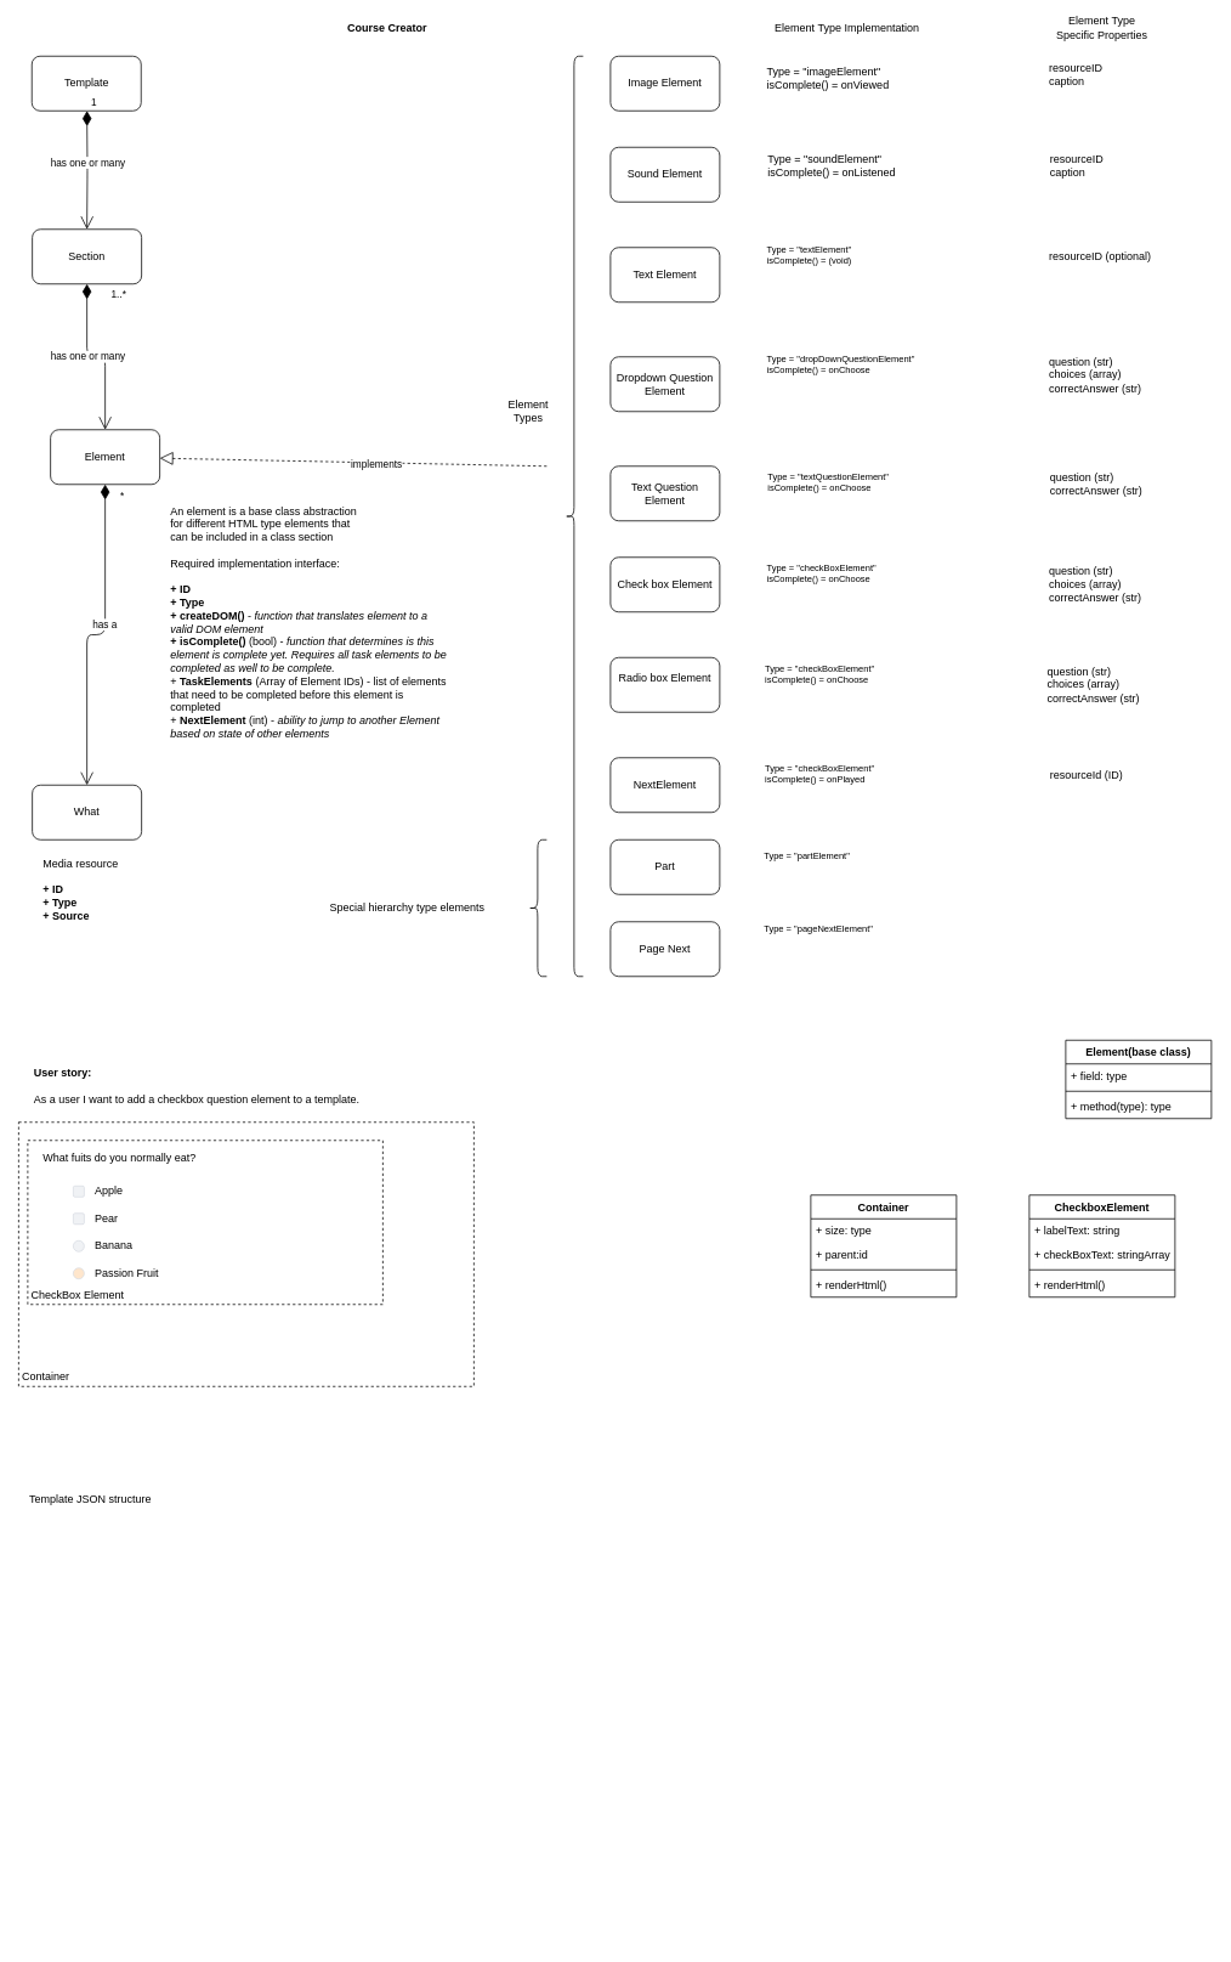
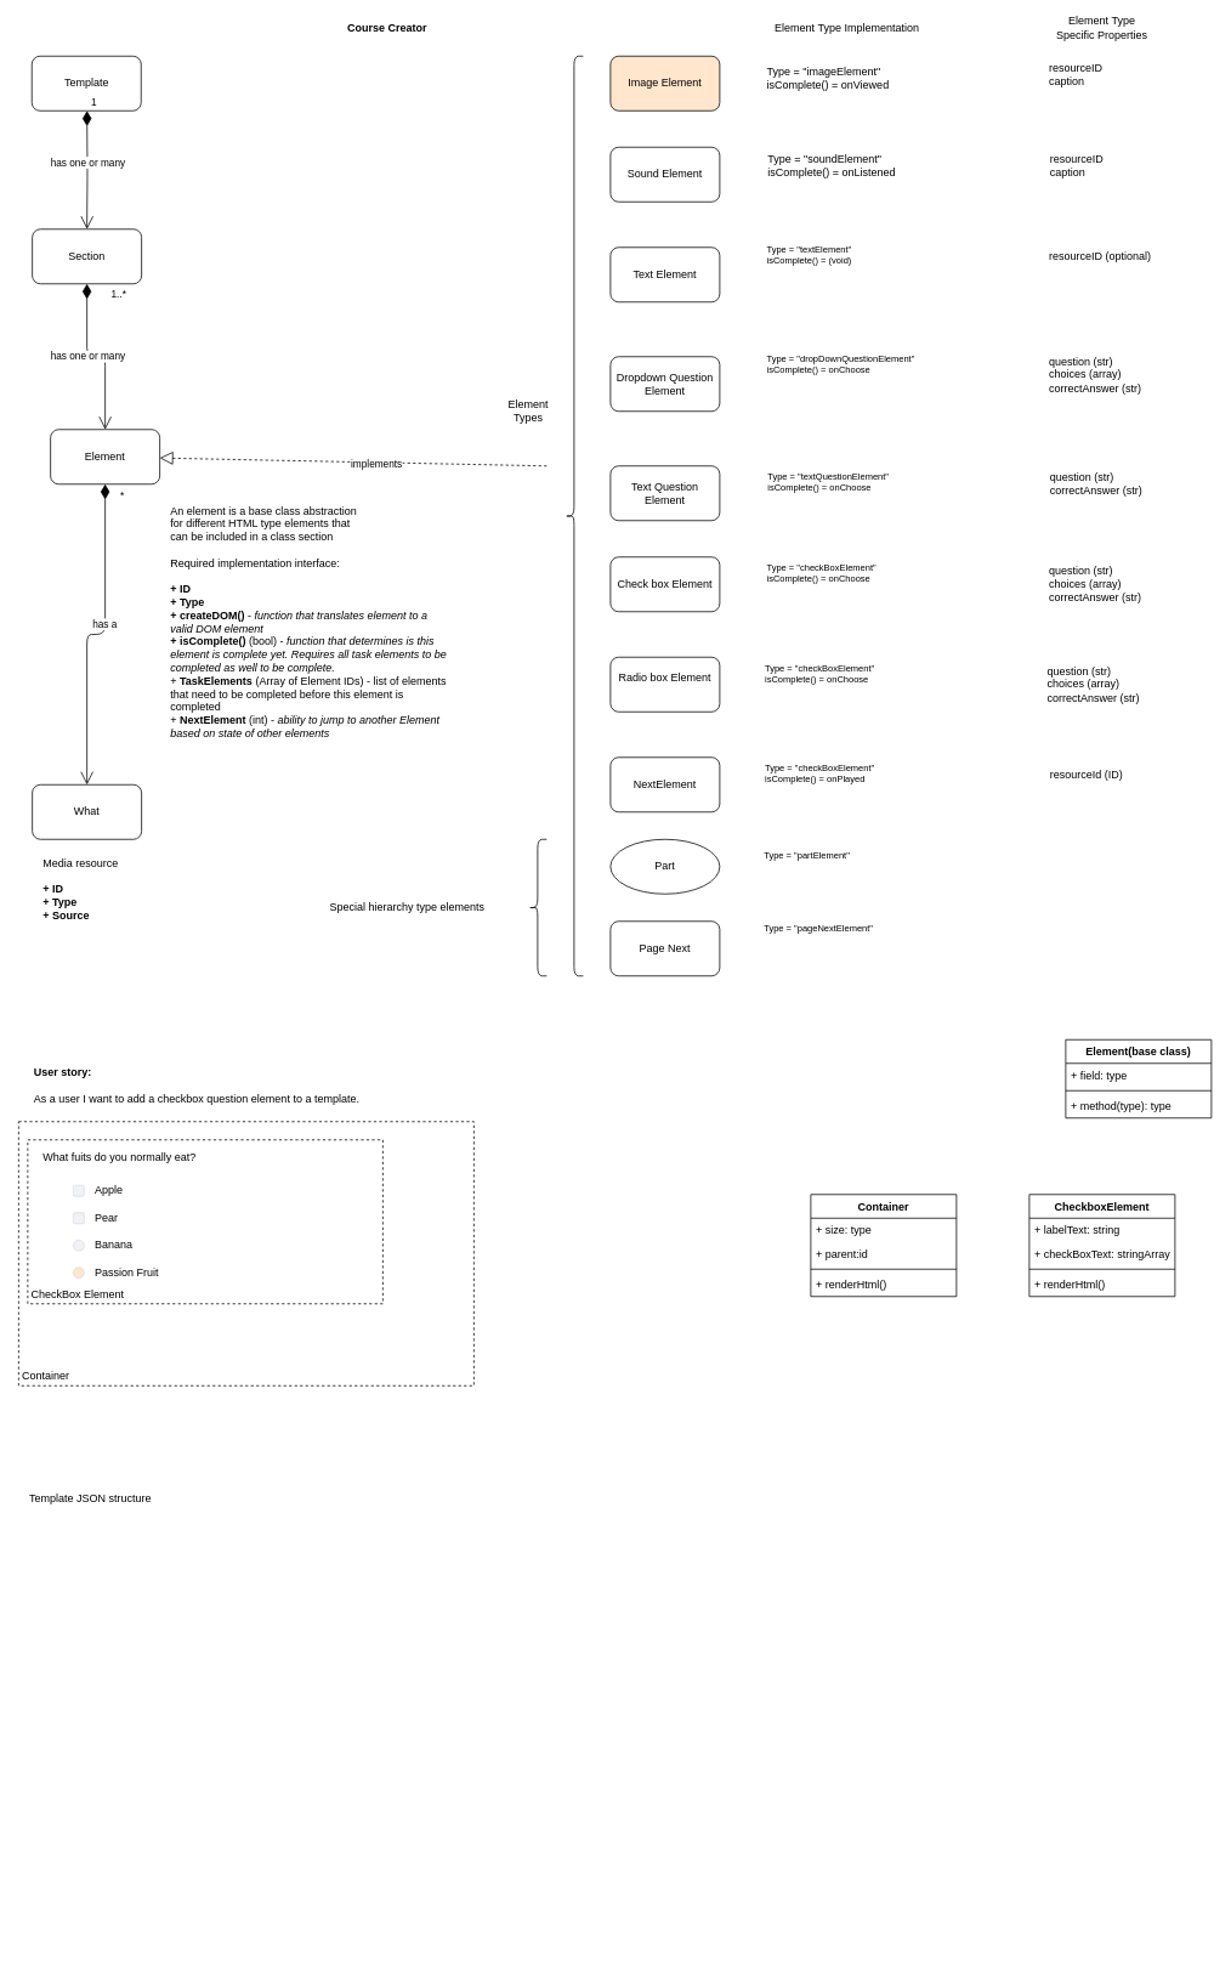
- <mxCell id="8" value="Image Element" style="rounded=1;whiteSpace=wrap;html=1;" parent="1" vertex="1"><mxGeometry x="670" y="61" width="120" height="60" as="geometry" /></mxCell>
+ <mxCell id="8" value="Image Element" style="rounded=1;whiteSpace=wrap;html=1;fillColor=#ffe6cc;" parent="1" vertex="1"><mxGeometry x="670" y="61" width="120" height="60" as="geometry" /></mxCell>
- <mxCell id="35" value="Part" style="rounded=1;whiteSpace=wrap;html=1;" parent="1" vertex="1"><mxGeometry x="670" y="921" width="120" height="60" as="geometry" /></mxCell>
+ <mxCell id="35" value="Part" style="ellipse;whiteSpace=wrap;html=1;" parent="1" vertex="1"><mxGeometry x="670" y="921" width="120" height="60" as="geometry" /></mxCell>
